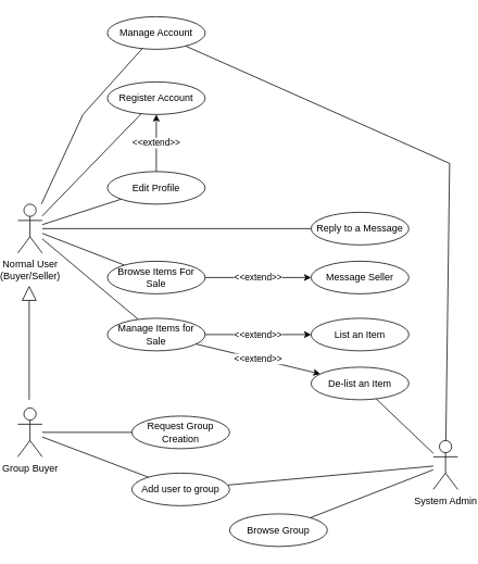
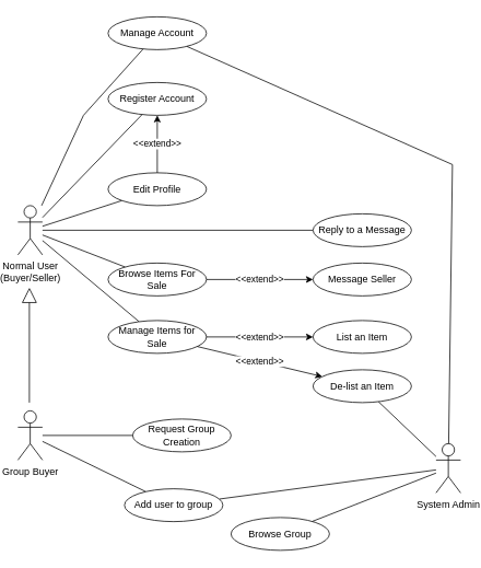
- <mxCell id="33" value="Add user to group" style="ellipse;whiteSpace=wrap;html=1;" vertex="1" parent="1"><mxGeometry x="160" y="580" width="120" height="40" as="geometry" /></mxCell>
+ <mxCell id="33" value="Add user to group" style="ellipse;whiteSpace=wrap;html=1;" vertex="1" parent="1"><mxGeometry x="150" y="595" width="120" height="40" as="geometry" /></mxCell>
